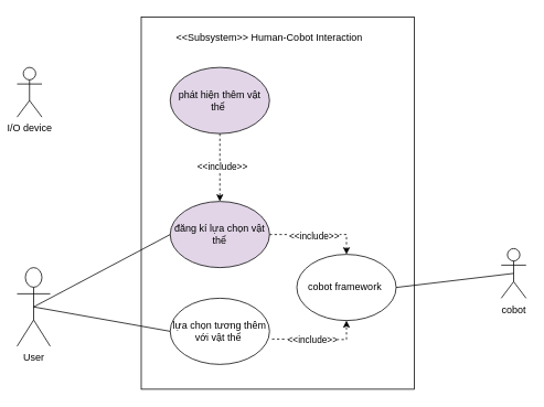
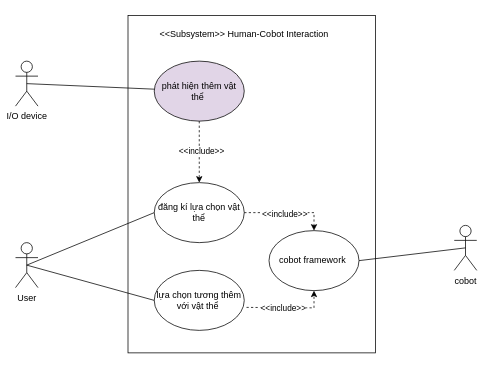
+ <mxCell id="10" value="" style="endArrow=none;html=1;rounded=0;exitX=0.5;exitY=0.5;exitDx=0;exitDy=0;exitPerimeter=0;" edge="1" parent="1" source="2" target="5"><mxGeometry width="50" height="50" relative="1" as="geometry"><mxPoint x="450" y="411" as="sourcePoint" /><mxPoint x="500" y="361" as="targetPoint" /></mxGeometry></mxCell>
- <mxCell id="6" value="đăng kí lựa chọn vật thể" style="ellipse;whiteSpace=wrap;html=1;fillColor=#e1d5e7;" vertex="1" parent="1"><mxGeometry x="205" y="243" width="120" height="80" as="geometry" /></mxCell>
+ <mxCell id="6" value="đăng kí lựa chọn vật thể" style="ellipse;whiteSpace=wrap;html=1;" vertex="1" parent="1"><mxGeometry x="205" y="243" width="120" height="80" as="geometry" /></mxCell>
- <mxCell id="3" value="User" style="shape=umlActor;verticalLabelPosition=bottom;verticalAlign=top;html=1;outlineConnect=0;" parent="1" vertex="1"><mxGeometry x="20" y="323" width="40" height="95" as="geometry" /></mxCell>
+ <mxCell id="3" value="User" style="shape=umlActor;verticalLabelPosition=bottom;verticalAlign=top;html=1;outlineConnect=0;" parent="1" vertex="1"><mxGeometry x="20" y="323" width="30" height="60" as="geometry" /></mxCell>
